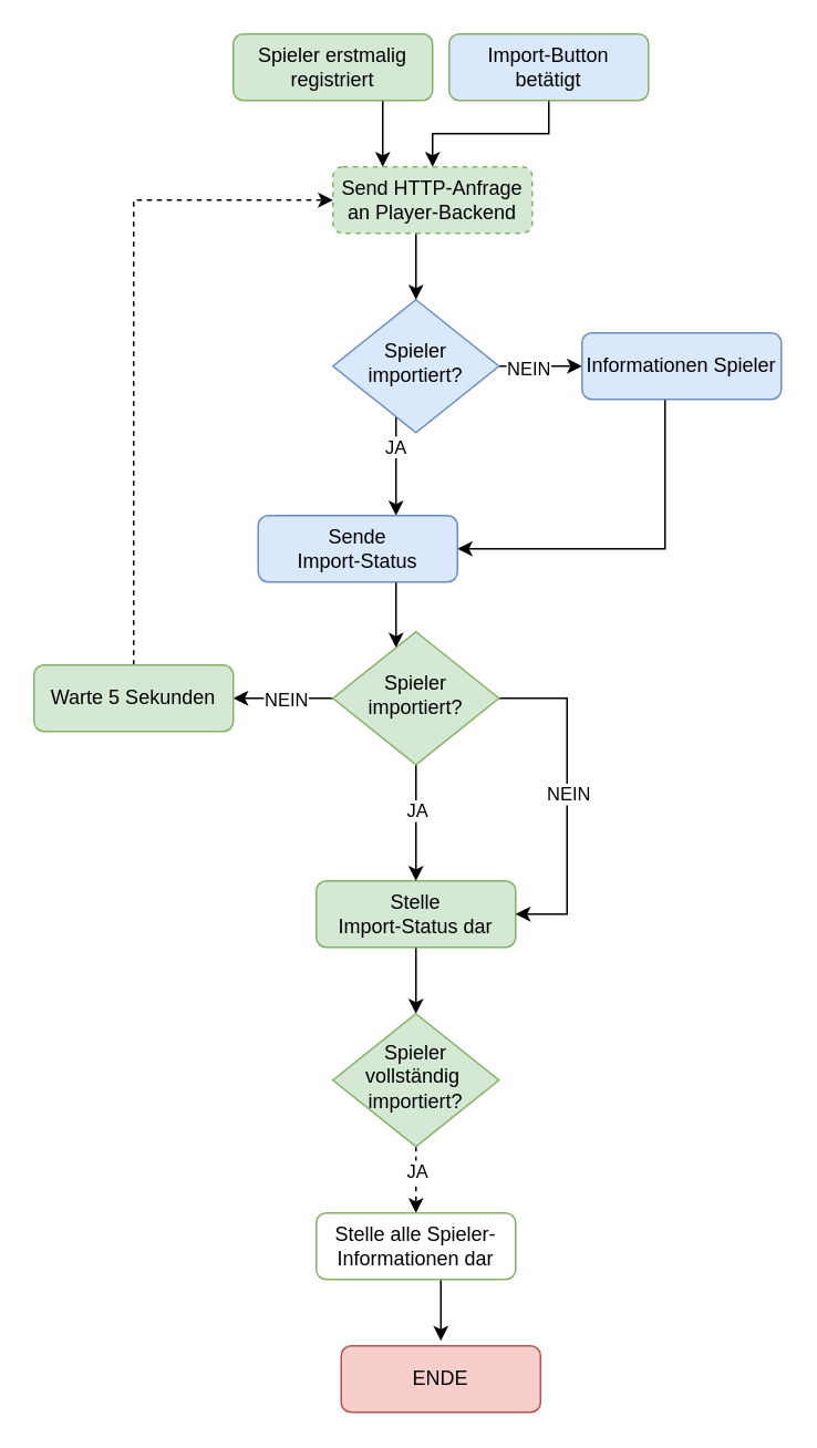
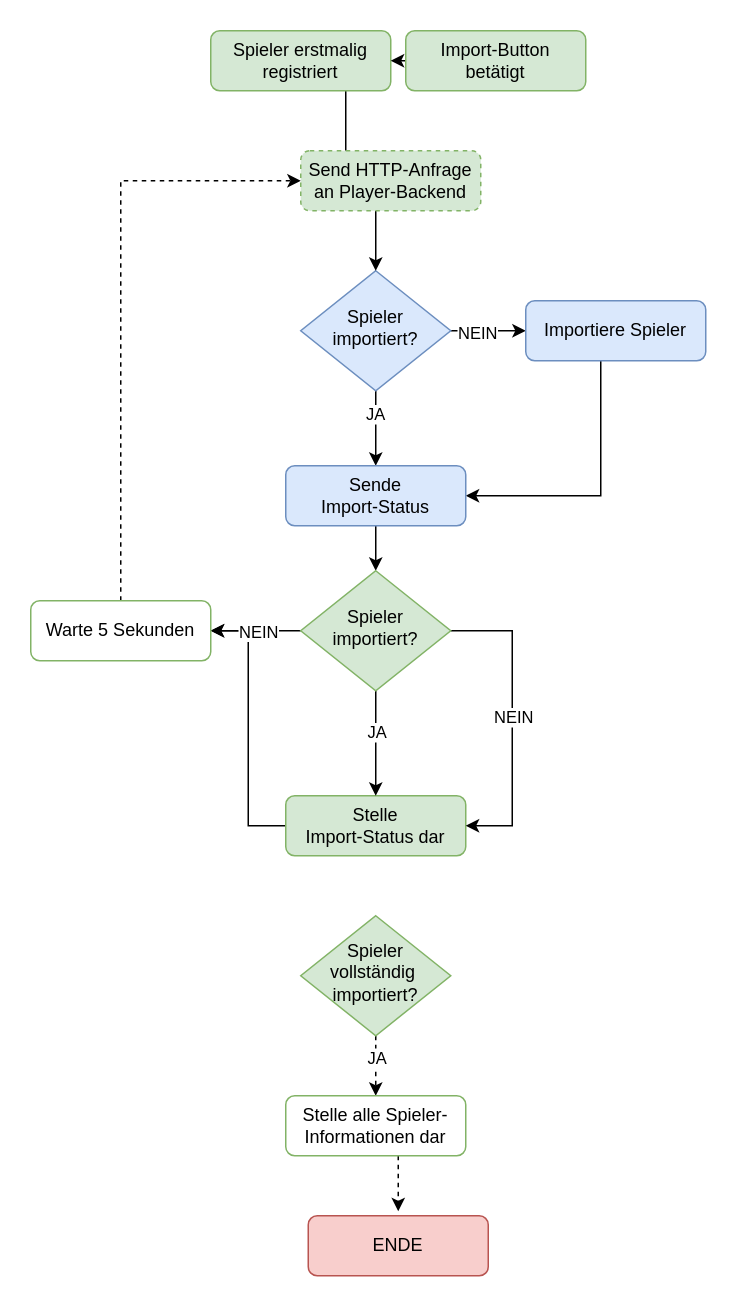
- <mxCell id="12" value="Import-Button&lt;br&gt;betätigt" style="rounded=1;whiteSpace=wrap;html=1;fontSize=12;glass=0;strokeWidth=1;shadow=0;fillColor=#dae8fc;strokeColor=#82b366;" vertex="1" parent="1"><mxGeometry x="270" y="20" width="120" height="40" as="geometry" /></mxCell>
+ <mxCell id="12" value="Import-Button&lt;br&gt;betätigt" style="rounded=1;whiteSpace=wrap;html=1;fontSize=12;glass=0;strokeWidth=1;shadow=0;fillColor=#d5e8d4;strokeColor=#82b366;" vertex="1" parent="1"><mxGeometry x="270" y="20" width="120" height="40" as="geometry" /></mxCell>
- <mxCell id="11" style="edgeStyle=elbowEdgeStyle;rounded=0;orthogonalLoop=1;jettySize=auto;html=1;elbow=vertical;" edge="1" parent="1" source="12" target="14"><mxGeometry relative="1" as="geometry" /></mxCell>
+ <mxCell id="11" style="edgeStyle=elbowEdgeStyle;rounded=0;orthogonalLoop=1;jettySize=auto;html=1;elbow=vertical;" edge="1" parent="1" source="12" target="3"><mxGeometry relative="1" as="geometry" /></mxCell>
- <mxCell id="2" style="edgeStyle=elbowEdgeStyle;rounded=0;orthogonalLoop=1;jettySize=auto;html=1;" edge="1" parent="1" source="3" target="14"><mxGeometry relative="1" as="geometry" /></mxCell>
+ <mxCell id="2" style="edgeStyle=elbowEdgeStyle;rounded=0;orthogonalLoop=1;jettySize=auto;html=1;endArrow=none;" edge="1" parent="1" source="3" target="14"><mxGeometry relative="1" as="geometry" /></mxCell>
- <mxCell id="10" value="Informationen Spieler" style="rounded=1;whiteSpace=wrap;html=1;fontSize=12;glass=0;strokeWidth=1;shadow=0;fillColor=#dae8fc;strokeColor=#6c8ebf;" parent="1" vertex="1"><mxGeometry x="350" y="200" width="120" height="40" as="geometry" /></mxCell>
+ <mxCell id="10" value="Importiere Spieler" style="rounded=1;whiteSpace=wrap;html=1;fontSize=12;glass=0;strokeWidth=1;shadow=0;fillColor=#dae8fc;strokeColor=#6c8ebf;" parent="1" vertex="1"><mxGeometry x="350" y="200" width="120" height="40" as="geometry" /></mxCell>
- <mxCell id="16" value="Sende&lt;br&gt;Import-Status" style="rounded=1;whiteSpace=wrap;html=1;fontSize=12;glass=0;strokeWidth=1;shadow=0;fillColor=#dae8fc;strokeColor=#6c8ebf;" vertex="1" parent="1"><mxGeometry x="155" y="310" width="120" height="40" as="geometry" /></mxCell>
+ <mxCell id="16" value="Sende&lt;br&gt;Import-Status" style="rounded=1;whiteSpace=wrap;html=1;fontSize=12;glass=0;strokeWidth=1;shadow=0;fillColor=#dae8fc;strokeColor=#6c8ebf;" vertex="1" parent="1"><mxGeometry x="190" y="310" width="120" height="40" as="geometry" /></mxCell>
- <mxCell id="27" value="Warte 5 Sekunden" style="rounded=1;whiteSpace=wrap;html=1;fontSize=12;glass=0;strokeWidth=1;shadow=0;fillColor=#d5e8d4;strokeColor=#82b366;" vertex="1" parent="1"><mxGeometry x="20" y="400" width="120" height="40" as="geometry" /></mxCell>
+ <mxCell id="27" value="Warte 5 Sekunden" style="rounded=1;whiteSpace=wrap;html=1;fontSize=12;glass=0;strokeWidth=1;shadow=0;fillColor=#ffffff;strokeColor=#82b366;" vertex="1" parent="1"><mxGeometry x="20" y="400" width="120" height="40" as="geometry" /></mxCell>
- <mxCell id="17" style="edgeStyle=elbowEdgeStyle;rounded=0;orthogonalLoop=1;jettySize=auto;html=1;" edge="1" parent="1" source="18" target="30"><mxGeometry relative="1" as="geometry" /></mxCell>
+ <mxCell id="17" style="edgeStyle=elbowEdgeStyle;rounded=0;orthogonalLoop=1;jettySize=auto;html=1;" edge="1" parent="1" source="18" target="27"><mxGeometry relative="1" as="geometry" /></mxCell>
- <mxCell id="31" style="edgeStyle=elbowEdgeStyle;rounded=0;orthogonalLoop=1;jettySize=auto;html=1;entryX=0.504;entryY=-0.075;entryDx=0;entryDy=0;entryPerimeter=0;" edge="1" parent="1" source="32" target="33"><mxGeometry relative="1" as="geometry" /></mxCell>
+ <mxCell id="31" style="edgeStyle=elbowEdgeStyle;rounded=0;orthogonalLoop=1;jettySize=auto;html=1;entryX=0.504;entryY=-0.075;entryDx=0;entryDy=0;entryPerimeter=0;dashed=1;" edge="1" parent="1" source="32" target="33"><mxGeometry relative="1" as="geometry" /></mxCell>
